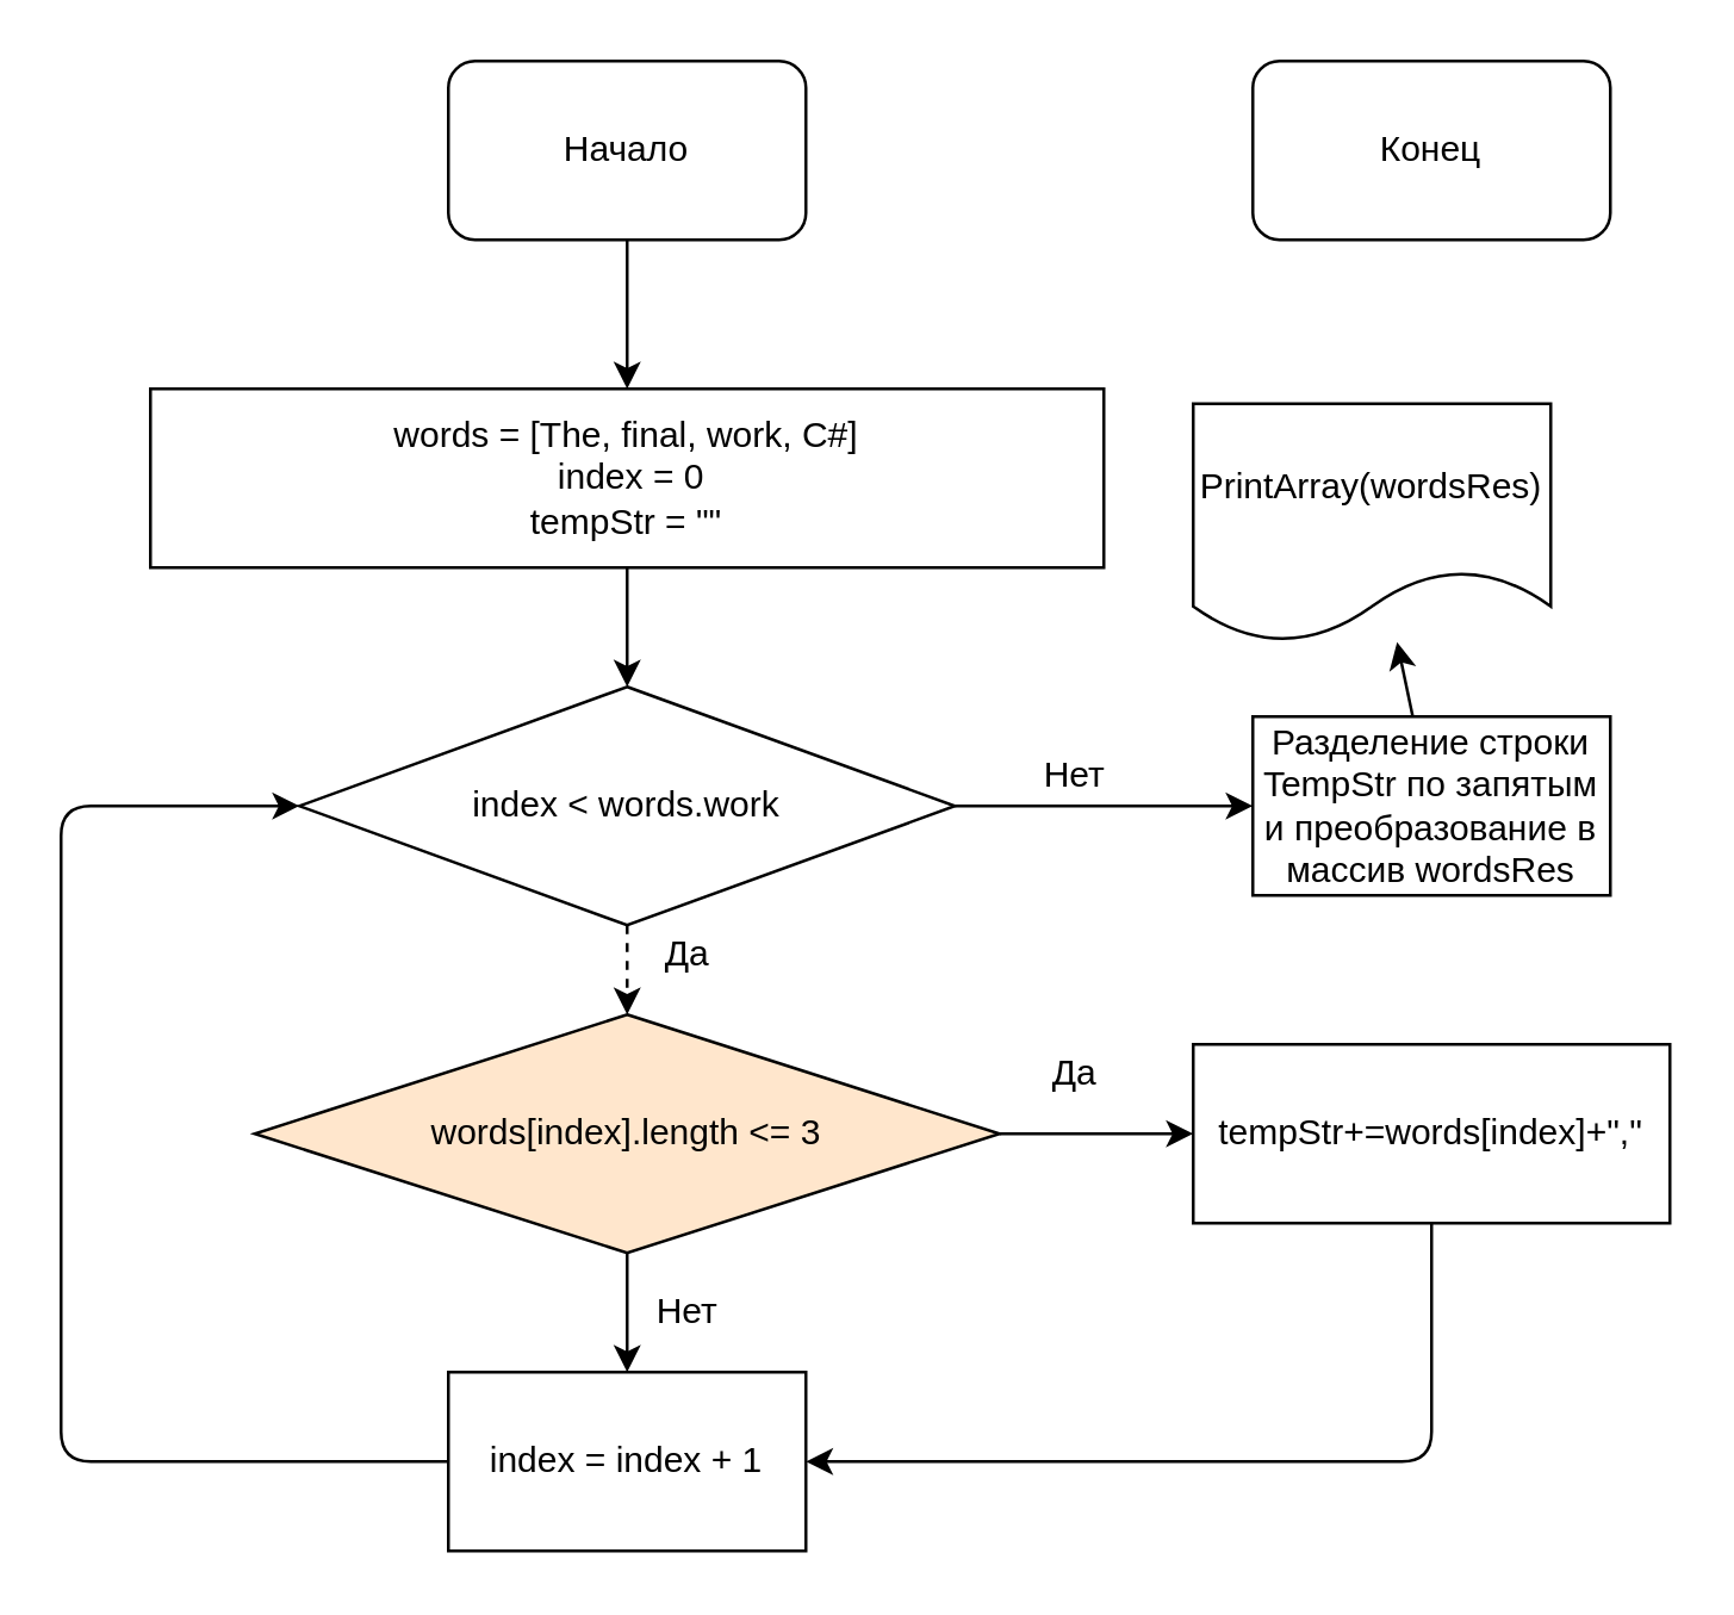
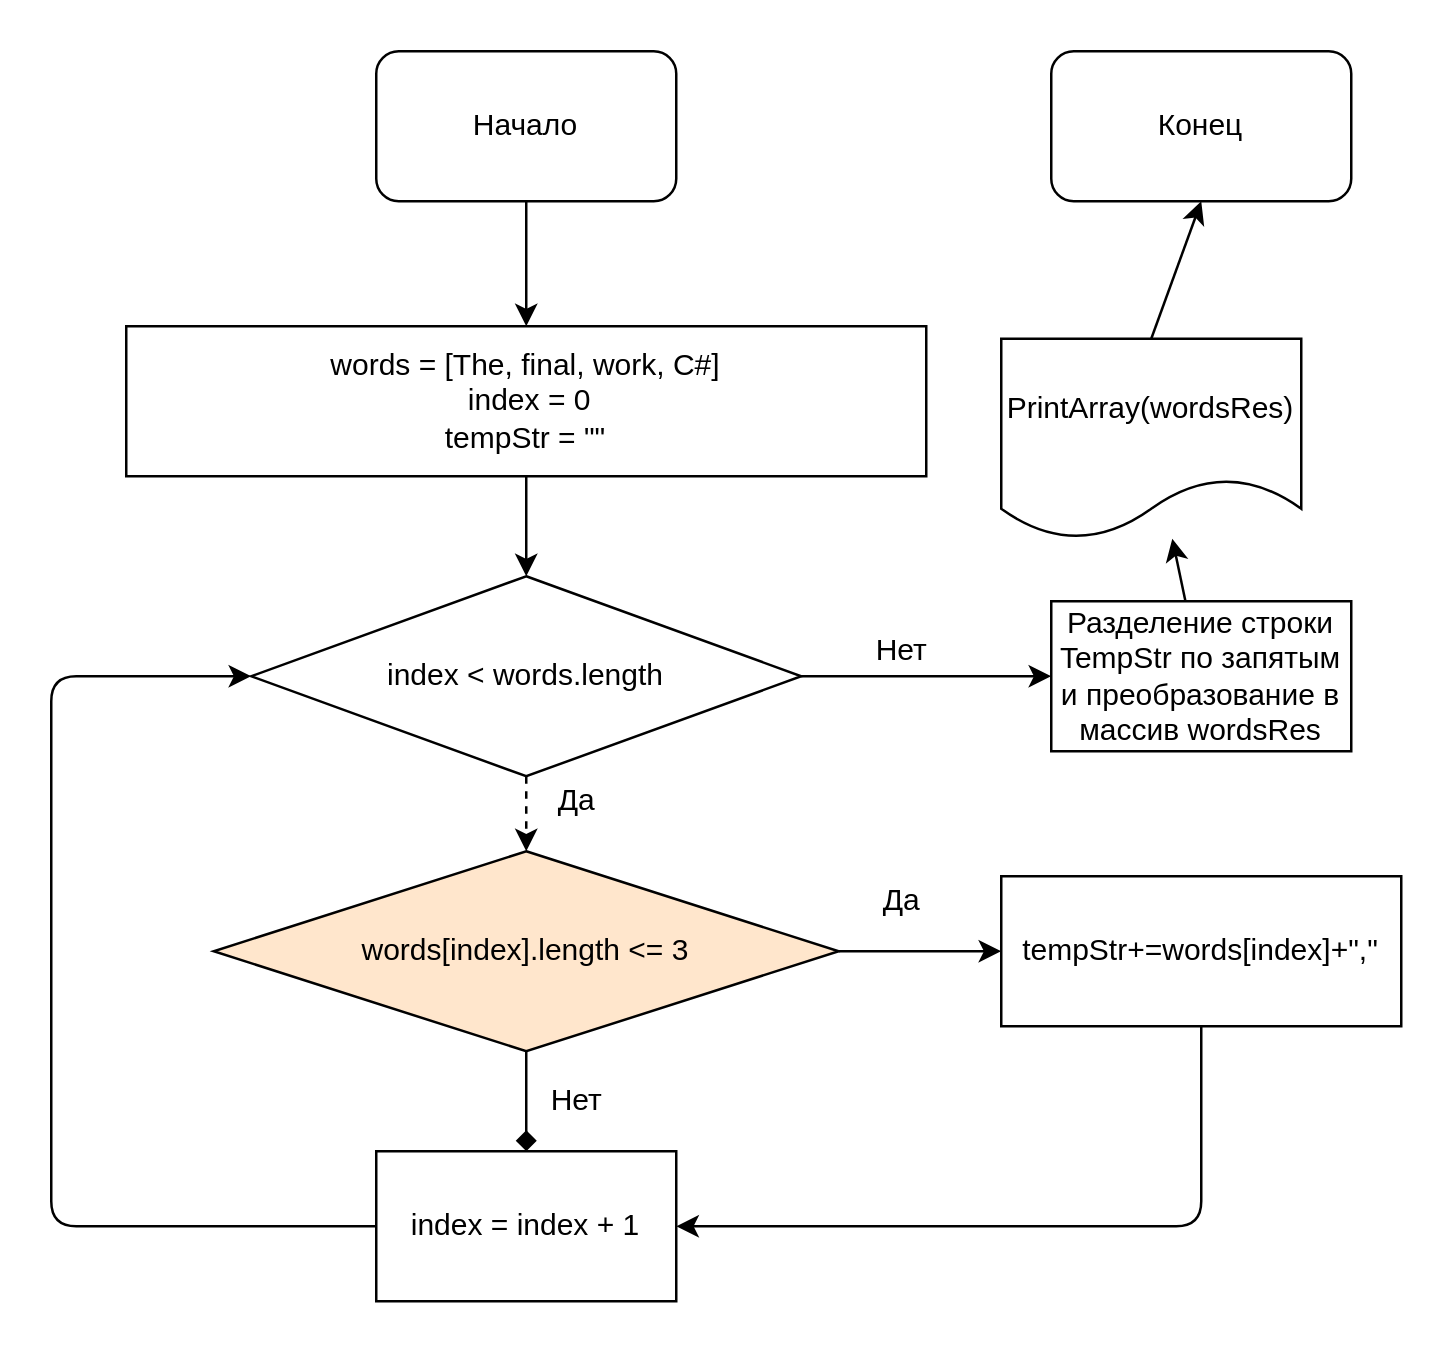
+ <mxCell id="16" style="edgeStyle=none;html=1;exitX=0.5;exitY=0;exitDx=0;exitDy=0;entryX=0.5;entryY=1;entryDx=0;entryDy=0;" parent="1" source="17" target="18" edge="1"><mxGeometry relative="1" as="geometry" /></mxCell>
- <mxCell id="8" value="index &amp;lt; words.work" style="rhombus;whiteSpace=wrap;html=1;" parent="1" vertex="1"><mxGeometry x="100" y="230" width="220" height="80" as="geometry" /></mxCell>
+ <mxCell id="8" value="index &amp;lt; words.length" style="rhombus;whiteSpace=wrap;html=1;" parent="1" vertex="1"><mxGeometry x="100" y="230" width="220" height="80" as="geometry" /></mxCell>
- <mxCell id="10" value="" style="edgeStyle=none;html=1;" parent="1" source="11" target="15" edge="1"><mxGeometry relative="1" as="geometry" /></mxCell>
+ <mxCell id="10" value="" style="edgeStyle=none;html=1;endArrow=diamond;" parent="1" source="11" target="15" edge="1"><mxGeometry relative="1" as="geometry" /></mxCell>
